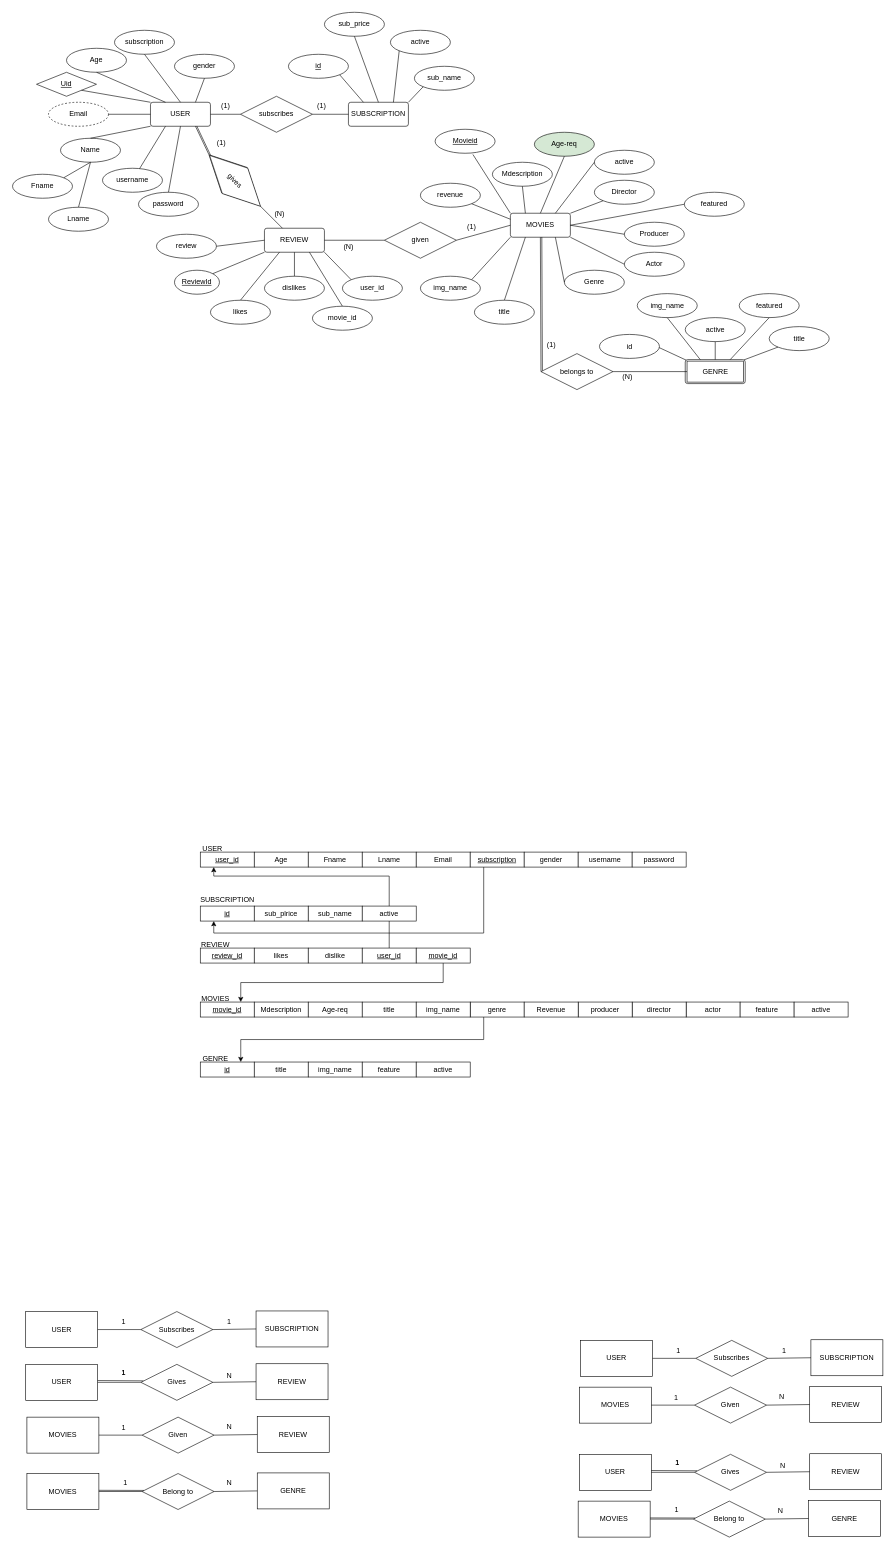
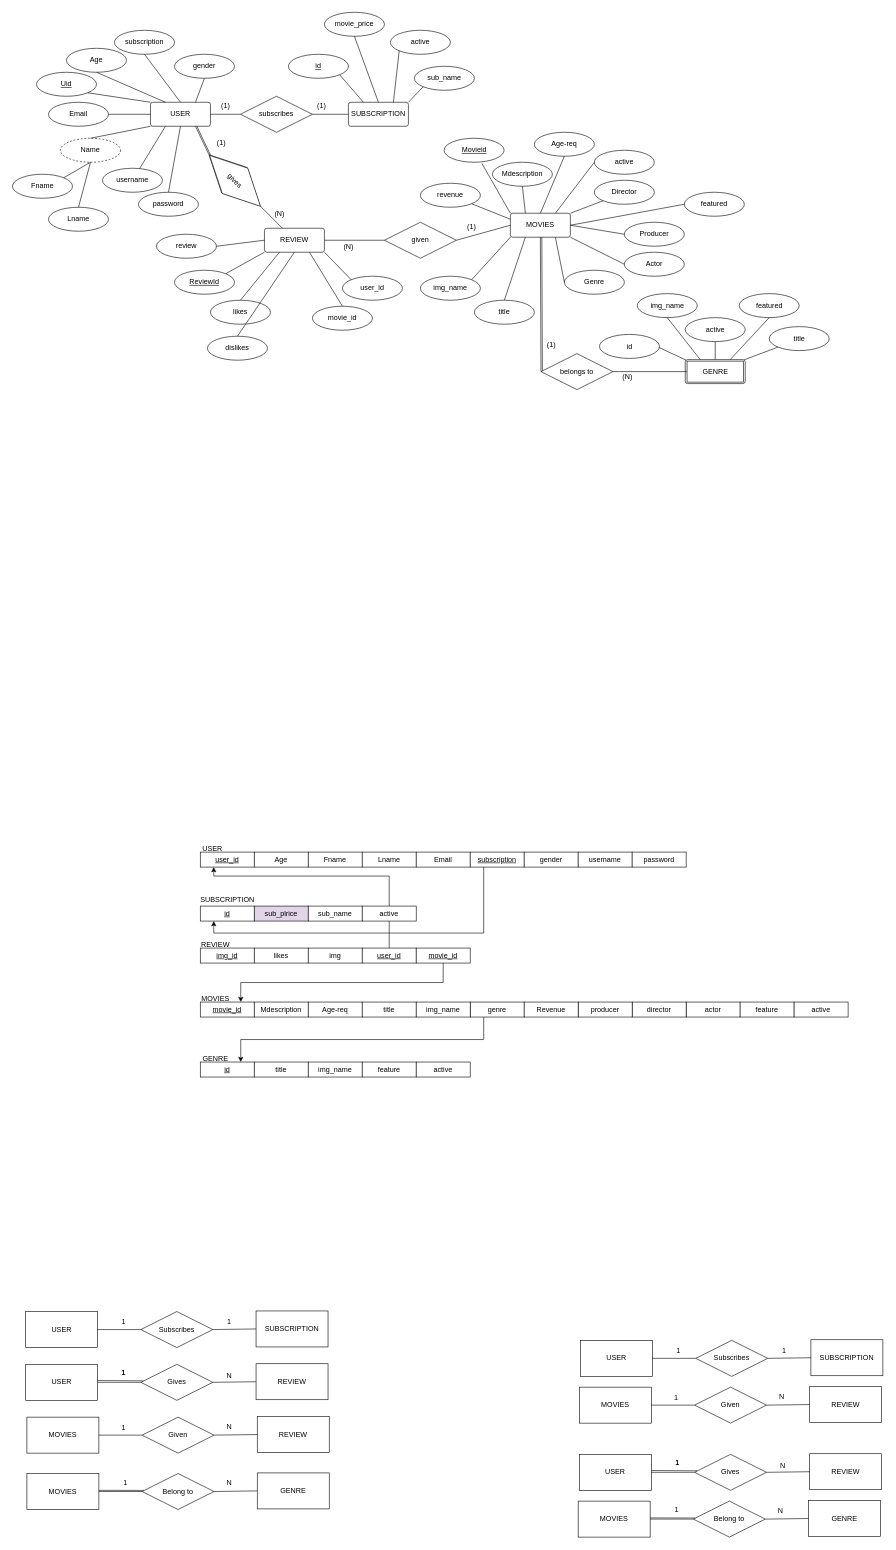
- <mxCell id="52" value="sub_price" style="ellipse;whiteSpace=wrap;html=1;align=center;" parent="1" vertex="1"><mxGeometry x="540" y="20" width="100" height="40" as="geometry" /></mxCell>
+ <mxCell id="52" value="movie_price" style="ellipse;whiteSpace=wrap;html=1;align=center;" parent="1" vertex="1"><mxGeometry x="540" y="20" width="100" height="40" as="geometry" /></mxCell>
- <mxCell id="15" value="Uid" style="rhombus;whiteSpace=wrap;html=1;align=center;fontStyle=4;" parent="1" vertex="1"><mxGeometry x="60" y="120" width="100" height="40" as="geometry" /></mxCell>
+ <mxCell id="15" value="Uid" style="ellipse;whiteSpace=wrap;html=1;align=center;fontStyle=4;" parent="1" vertex="1"><mxGeometry x="60" y="120" width="100" height="40" as="geometry" /></mxCell>
- <mxCell id="27" value="Email" style="ellipse;whiteSpace=wrap;html=1;align=center;dashed=1;" parent="1" vertex="1"><mxGeometry x="80" y="170" width="100" height="40" as="geometry" /></mxCell>
+ <mxCell id="27" value="Email" style="ellipse;whiteSpace=wrap;html=1;align=center;" parent="1" vertex="1"><mxGeometry x="80" y="170" width="100" height="40" as="geometry" /></mxCell>
- <mxCell id="21" value="Movieid" style="ellipse;whiteSpace=wrap;html=1;align=center;fontStyle=4;" parent="1" vertex="1"><mxGeometry x="724.5" y="215" width="100" height="40" as="geometry" /></mxCell>
+ <mxCell id="21" value="Movieid" style="ellipse;whiteSpace=wrap;html=1;align=center;fontStyle=4;" parent="1" vertex="1"><mxGeometry x="739.5" y="230" width="100" height="40" as="geometry" /></mxCell>
- <mxCell id="34" value="Age-req" style="ellipse;whiteSpace=wrap;html=1;align=center;fillColor=#d5e8d4;" parent="1" vertex="1"><mxGeometry x="890" y="220" width="100" height="40" as="geometry" /></mxCell>
+ <mxCell id="34" value="Age-req" style="ellipse;whiteSpace=wrap;html=1;align=center;" parent="1" vertex="1"><mxGeometry x="890" y="220" width="100" height="40" as="geometry" /></mxCell>
- <mxCell id="24" value="Name" style="ellipse;whiteSpace=wrap;html=1;align=center;" parent="1" vertex="1"><mxGeometry x="100" y="230" width="100" height="40" as="geometry" /></mxCell>
+ <mxCell id="24" value="Name" style="ellipse;whiteSpace=wrap;html=1;align=center;dashed=1;" parent="1" vertex="1"><mxGeometry x="100" y="230" width="100" height="40" as="geometry" /></mxCell>
- <mxCell id="19" value="ReviewId" style="ellipse;whiteSpace=wrap;html=1;align=center;fontStyle=4;" parent="1" vertex="1"><mxGeometry x="290" y="450" width="75" height="40" as="geometry" /></mxCell>
+ <mxCell id="19" value="ReviewId" style="ellipse;whiteSpace=wrap;html=1;align=center;fontStyle=4;" parent="1" vertex="1"><mxGeometry x="290" y="450" width="100" height="40" as="geometry" /></mxCell>
- <mxCell id="57" value="dislikes" style="ellipse;whiteSpace=wrap;html=1;align=center;" parent="1" vertex="1"><mxGeometry x="440" y="460" width="100" height="40" as="geometry" /></mxCell>
+ <mxCell id="57" value="dislikes" style="ellipse;whiteSpace=wrap;html=1;align=center;" parent="1" vertex="1"><mxGeometry x="345" y="560" width="100" height="40" as="geometry" /></mxCell>
- <mxCell id="119" value="sub_plrice" style="rounded=0;whiteSpace=wrap;html=1;" vertex="1" parent="1"><mxGeometry x="423" y="1510" width="90" height="25" as="geometry" /></mxCell>
+ <mxCell id="119" value="sub_plrice" style="rounded=0;whiteSpace=wrap;html=1;fillColor=#e1d5e7;" vertex="1" parent="1"><mxGeometry x="423" y="1510" width="90" height="25" as="geometry" /></mxCell>
- <mxCell id="111" value="&lt;u&gt;review_id&lt;/u&gt;" style="rounded=0;whiteSpace=wrap;html=1;" vertex="1" parent="1"><mxGeometry x="333" y="1580" width="90" height="25" as="geometry" /></mxCell>
+ <mxCell id="111" value="&lt;u&gt;img_id&lt;/u&gt;" style="rounded=0;whiteSpace=wrap;html=1;" vertex="1" parent="1"><mxGeometry x="333" y="1580" width="90" height="25" as="geometry" /></mxCell>
- <mxCell id="121" value="dislike" style="rounded=0;whiteSpace=wrap;html=1;" vertex="1" parent="1"><mxGeometry x="513" y="1580" width="90" height="25" as="geometry" /></mxCell>
+ <mxCell id="121" value="img" style="rounded=0;whiteSpace=wrap;html=1;" vertex="1" parent="1"><mxGeometry x="513" y="1580" width="90" height="25" as="geometry" /></mxCell>
